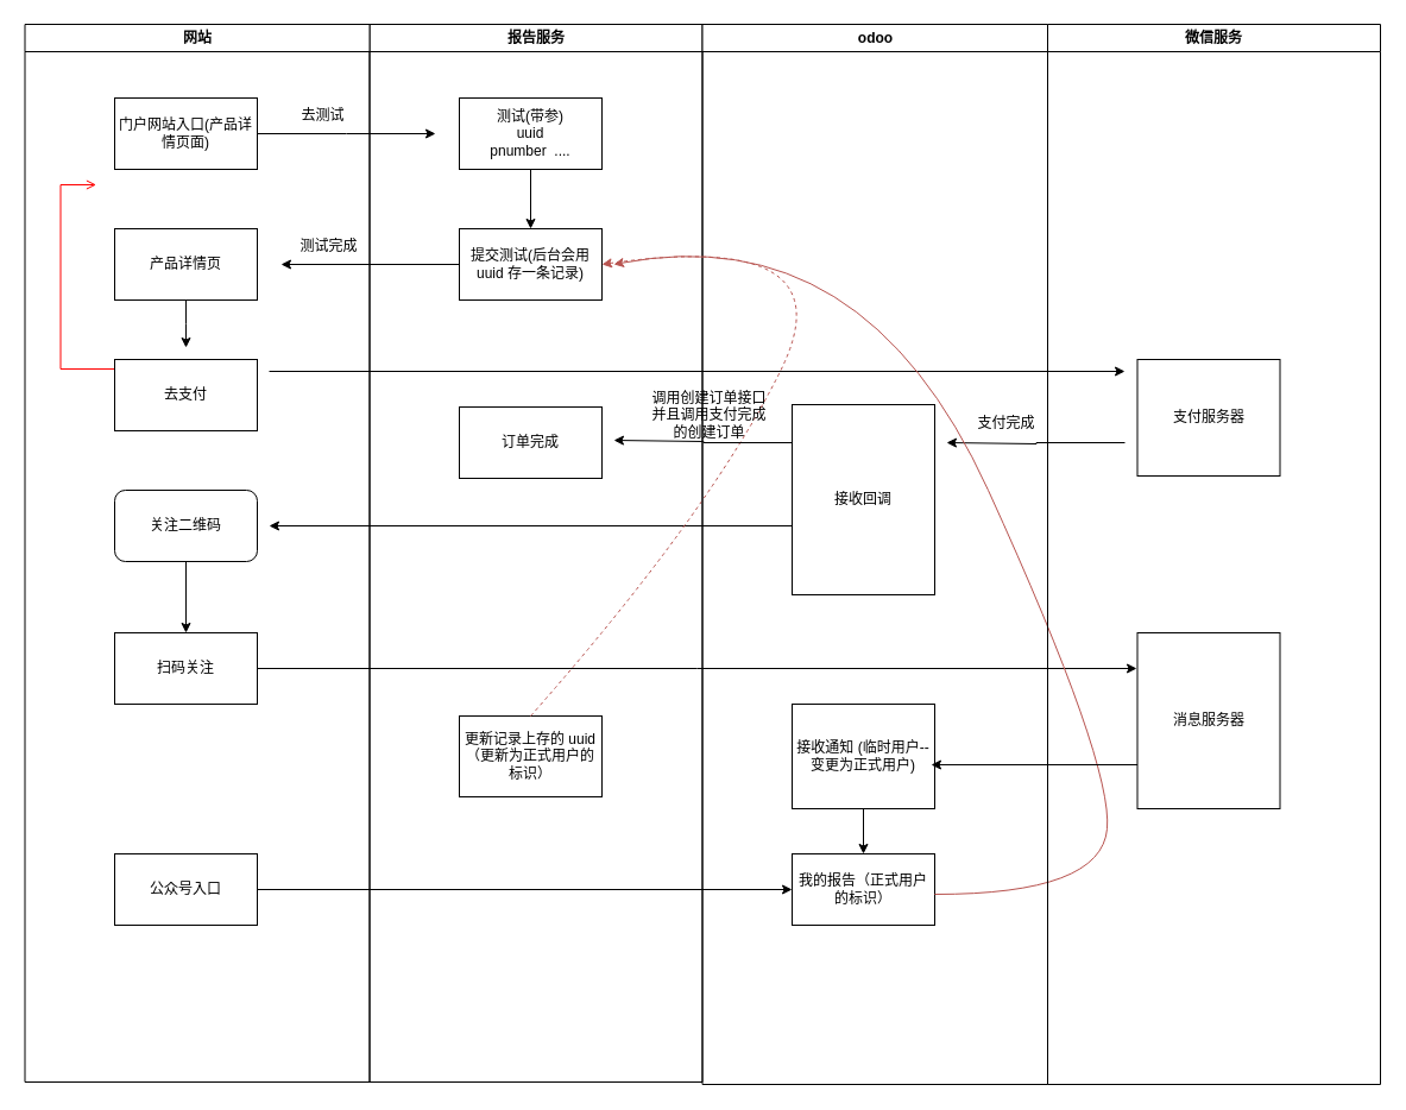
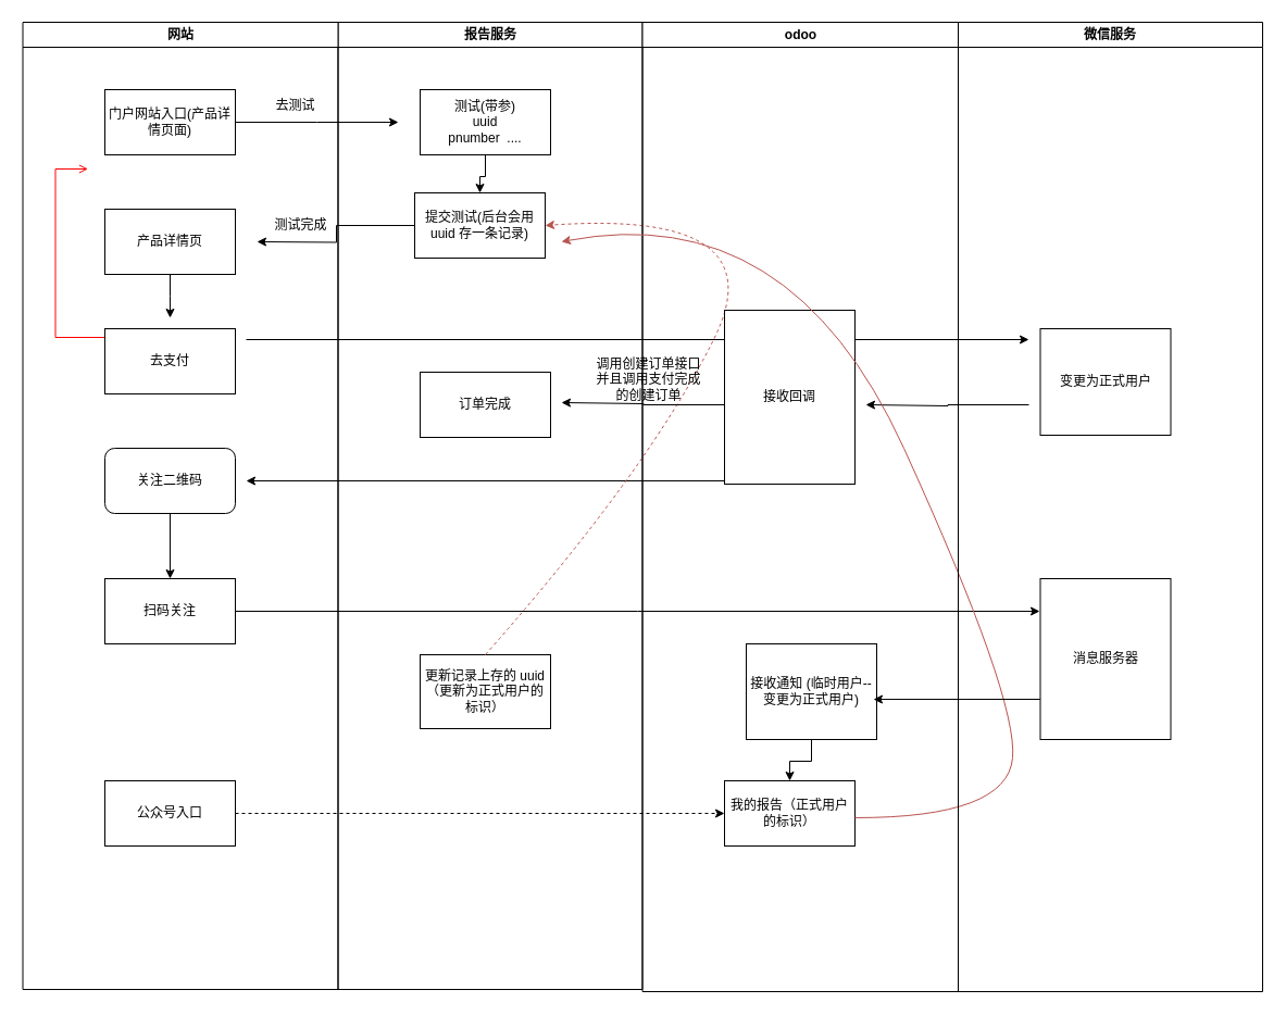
- <mxCell id="5" value="提交测试(后台会用 uuid 存一条记录)" style="whiteSpace=wrap;html=1;" vertex="1" parent="2"><mxGeometry x="75.5" y="172" width="120" height="60" as="geometry" /></mxCell>
+ <mxCell id="5" value="提交测试(后台会用 uuid 存一条记录)" style="whiteSpace=wrap;html=1;" vertex="1" parent="2"><mxGeometry x="70.5" y="157" width="120" height="60" as="geometry" /></mxCell>
- <mxCell id="35" value="支付服务器" style="whiteSpace=wrap;html=1;" vertex="1" parent="34"><mxGeometry x="75.5" y="282" width="120" height="98" as="geometry" /></mxCell>
+ <mxCell id="35" value="变更为正式用户" style="whiteSpace=wrap;html=1;" vertex="1" parent="34"><mxGeometry x="75.5" y="282" width="120" height="98" as="geometry" /></mxCell>
- <mxCell id="29" value="支付完成" style="text;html=1;align=center;verticalAlign=middle;resizable=0;points=[];autosize=1;strokeColor=none;fillColor=none;" vertex="1" parent="25"><mxGeometry x="220.5" y="321" width="70" height="30" as="geometry" /></mxCell>
- <mxCell id="27" value="接收回调" style="whiteSpace=wrap;html=1;" vertex="1" parent="25"><mxGeometry x="75.5" y="320" width="120" height="160" as="geometry" /></mxCell>
+ <mxCell id="27" value="接收回调" style="whiteSpace=wrap;html=1;" vertex="1" parent="25"><mxGeometry x="75.5" y="265" width="120" height="160" as="geometry" /></mxCell>
- <mxCell id="31" value="接收通知 (临时用户--变更为正式用户)" style="whiteSpace=wrap;html=1;" vertex="1" parent="25"><mxGeometry x="75.5" y="572" width="120" height="88" as="geometry" /></mxCell>
+ <mxCell id="31" value="接收通知 (临时用户--变更为正式用户)" style="whiteSpace=wrap;html=1;" vertex="1" parent="25"><mxGeometry x="95.5" y="572" width="120" height="88" as="geometry" /></mxCell>
- <mxCell id="40" style="edgeStyle=orthogonalEdgeStyle;rounded=0;orthogonalLoop=1;jettySize=auto;html=1;entryX=0;entryY=0.5;entryDx=0;entryDy=0;" edge="1" parent="1" source="21" target="32"><mxGeometry relative="1" as="geometry" /></mxCell>
+ <mxCell id="40" style="edgeStyle=orthogonalEdgeStyle;rounded=0;orthogonalLoop=1;jettySize=auto;html=1;entryX=0;entryY=0.5;entryDx=0;entryDy=0;dashed=1;" edge="1" parent="1" source="21" target="32"><mxGeometry relative="1" as="geometry" /></mxCell>
